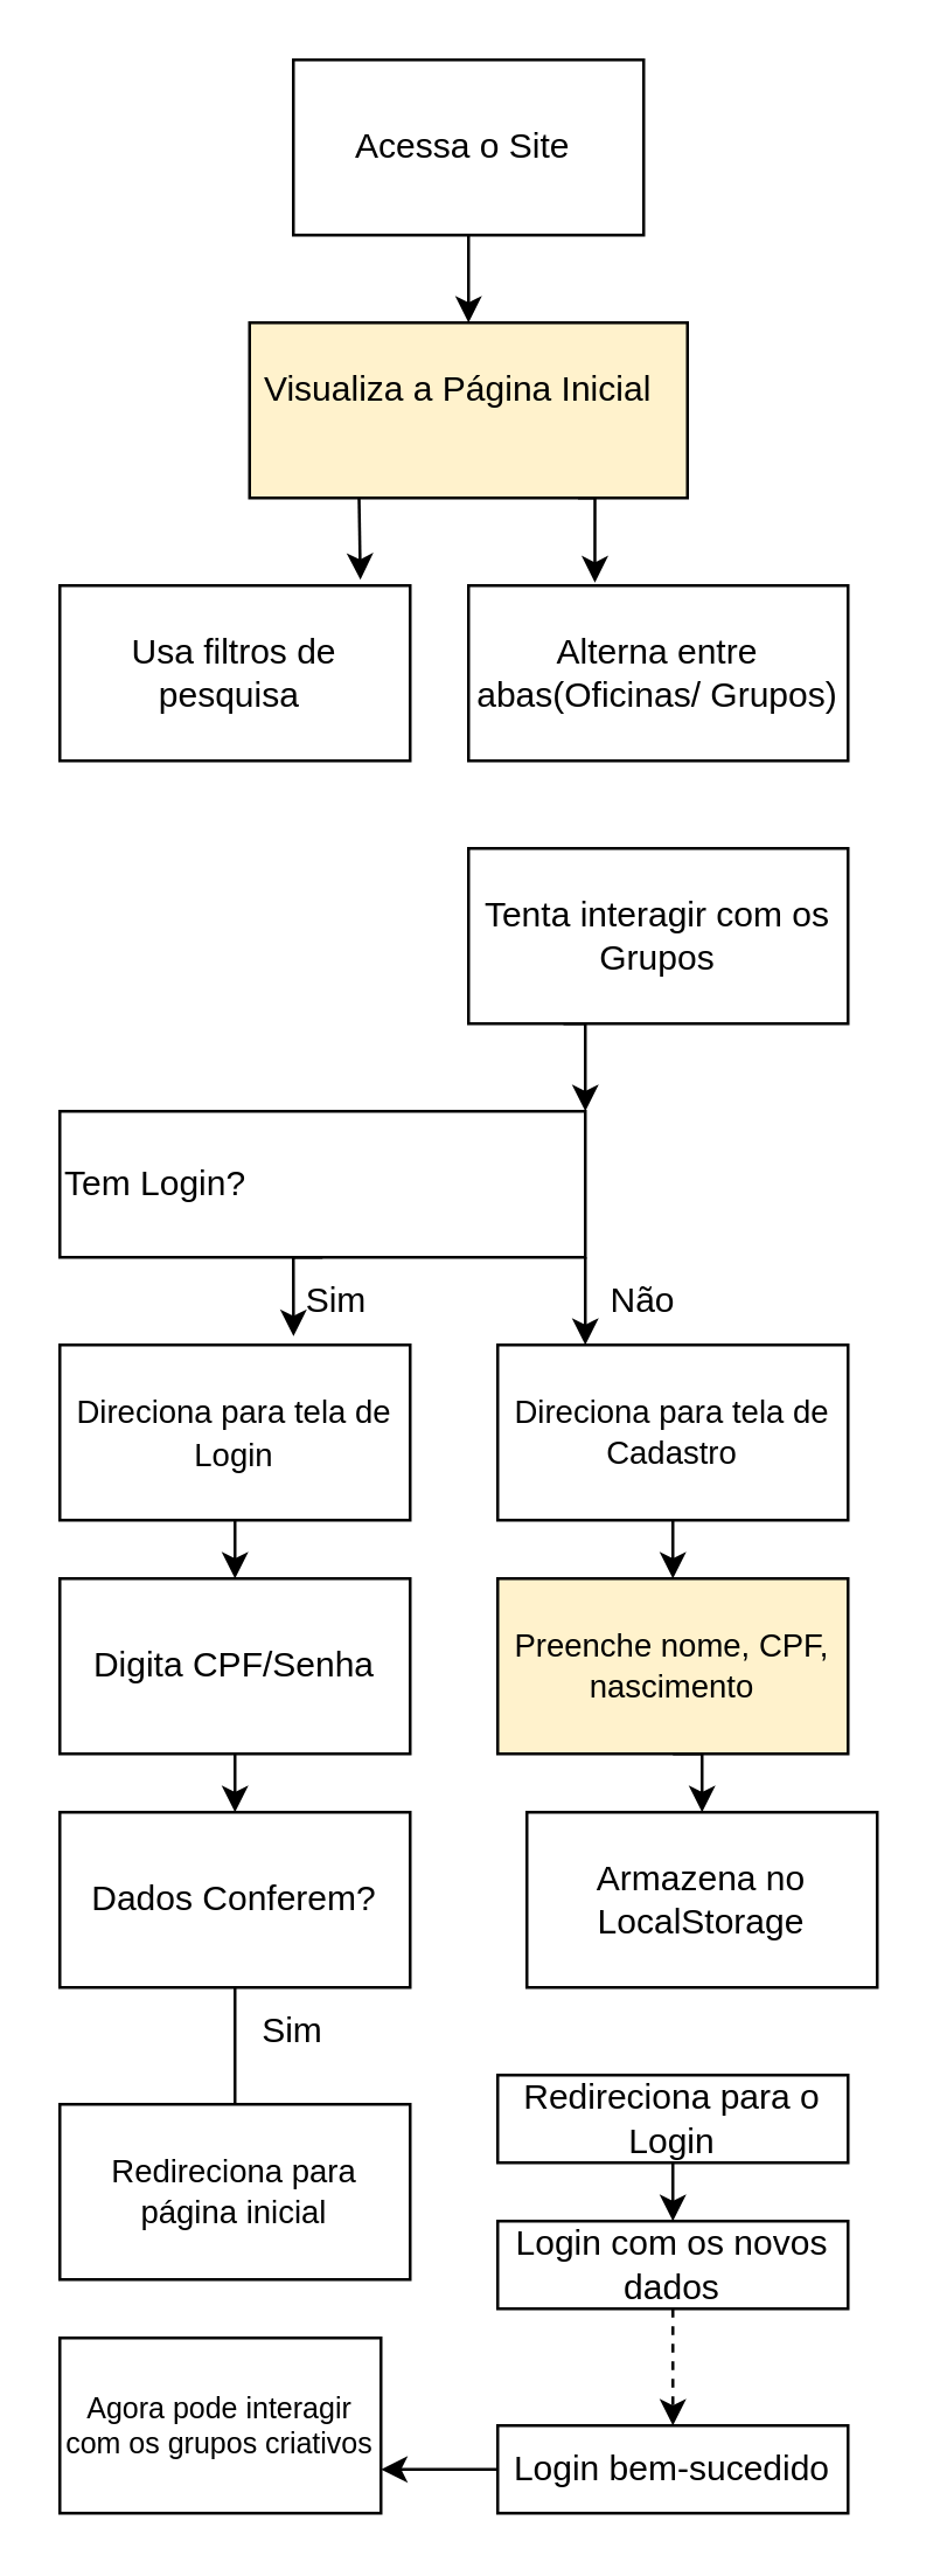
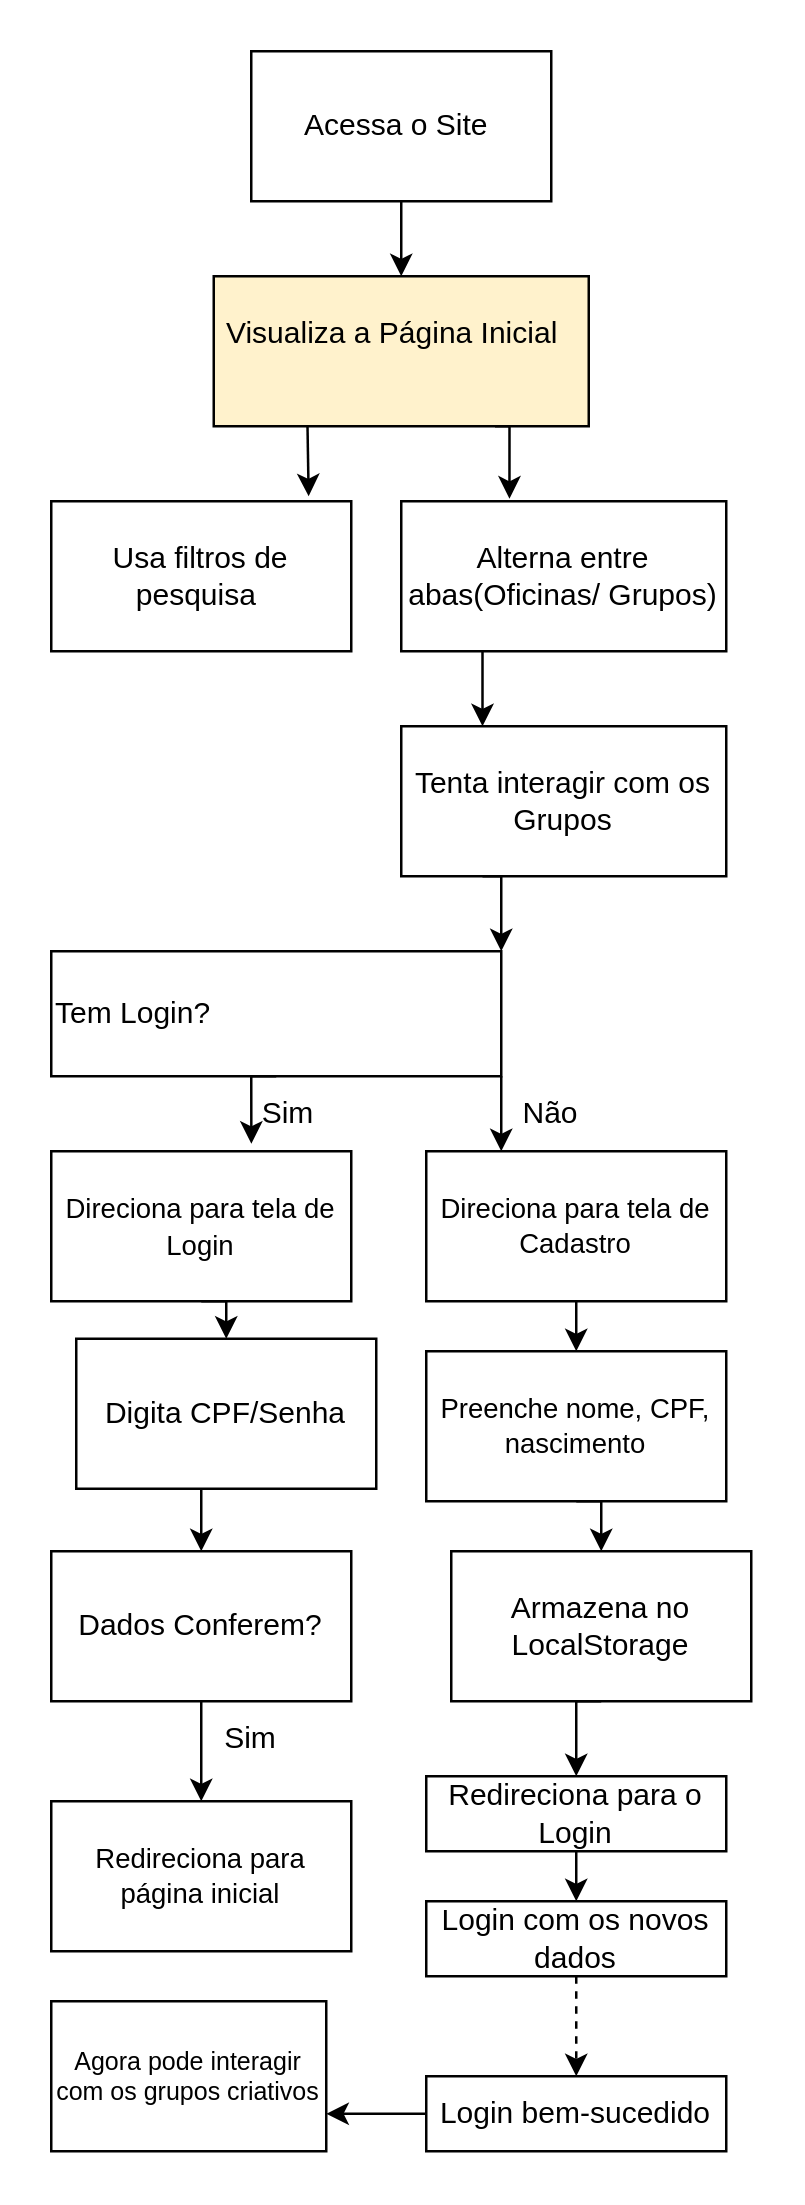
+ <mxCell id="6" style="edgeStyle=orthogonalEdgeStyle;rounded=0;orthogonalLoop=1;jettySize=auto;html=1;exitX=0.25;exitY=1;exitDx=0;exitDy=0;entryX=0.25;entryY=0;entryDx=0;entryDy=0;" edge="1" parent="1" source="7" target="11"><mxGeometry relative="1" as="geometry" /></mxCell>
- <mxCell id="23" value="Digita CPF/Senha" style="rounded=0;whiteSpace=wrap;html=1;" vertex="1" parent="1"><mxGeometry x="20" y="540" width="120" height="60" as="geometry" /></mxCell>
+ <mxCell id="23" value="Digita CPF/Senha" style="rounded=0;whiteSpace=wrap;html=1;" vertex="1" parent="1"><mxGeometry x="30" y="535" width="120" height="60" as="geometry" /></mxCell>
- <mxCell id="25" value="Preenche nome, CPF, nascimento" style="rounded=0;whiteSpace=wrap;html=1;fontSize=11;fillColor=#fff2cc;" vertex="1" parent="1"><mxGeometry x="170" y="540" width="120" height="60" as="geometry" /></mxCell>
+ <mxCell id="25" value="Preenche nome, CPF, nascimento" style="rounded=0;whiteSpace=wrap;html=1;fontSize=11;" vertex="1" parent="1"><mxGeometry x="170" y="540" width="120" height="60" as="geometry" /></mxCell>
+ <mxCell id="28" style="edgeStyle=orthogonalEdgeStyle;rounded=0;orthogonalLoop=1;jettySize=auto;html=1;exitX=0.5;exitY=1;exitDx=0;exitDy=0;entryX=0.5;entryY=0;entryDx=0;entryDy=0;" edge="1" parent="1" source="29" target="32"><mxGeometry relative="1" as="geometry" /></mxCell>
- <mxCell id="26" style="edgeStyle=orthogonalEdgeStyle;rounded=0;orthogonalLoop=1;jettySize=auto;html=1;exitX=0.5;exitY=1;exitDx=0;exitDy=0;entryX=0.5;entryY=0;entryDx=0;entryDy=0;endArrow=none;" edge="1" parent="1" source="27" target="30"><mxGeometry relative="1" as="geometry" /></mxCell>
+ <mxCell id="26" style="edgeStyle=orthogonalEdgeStyle;rounded=0;orthogonalLoop=1;jettySize=auto;html=1;exitX=0.5;exitY=1;exitDx=0;exitDy=0;entryX=0.5;entryY=0;entryDx=0;entryDy=0;" edge="1" parent="1" source="27" target="30"><mxGeometry relative="1" as="geometry" /></mxCell>
